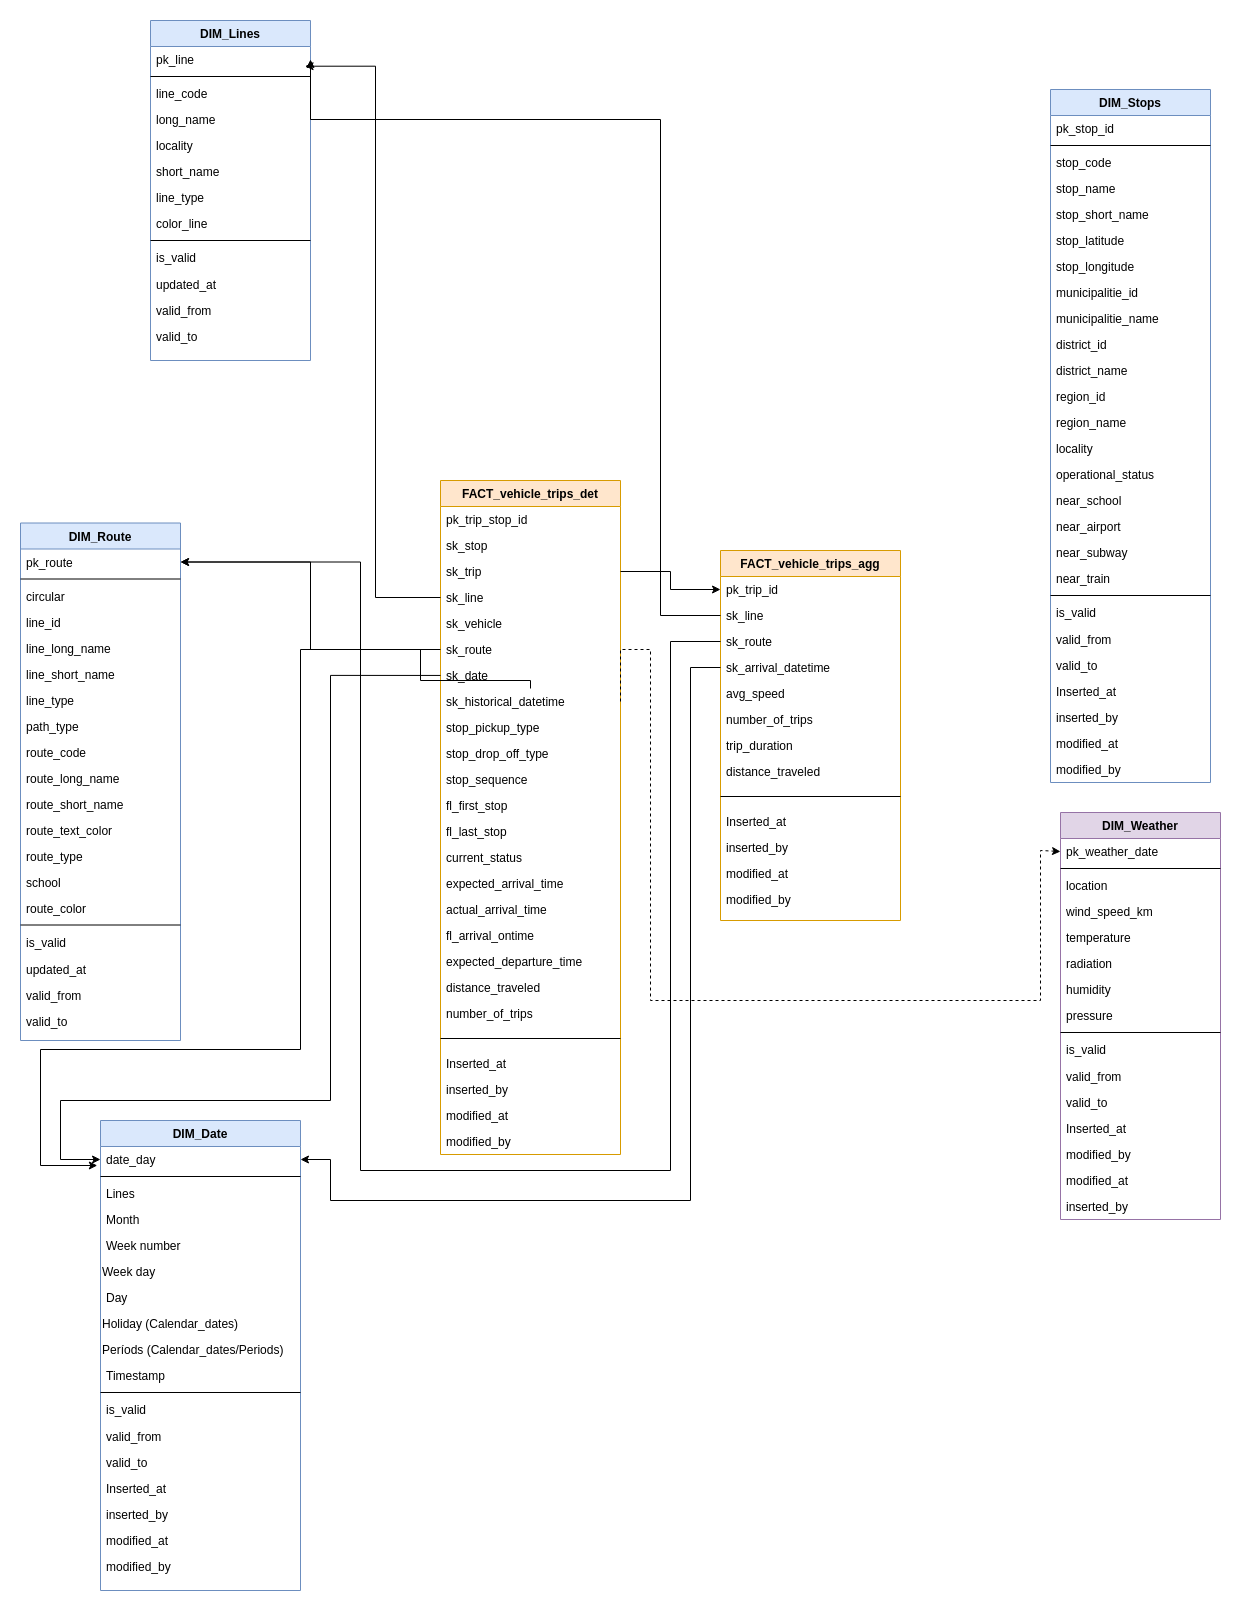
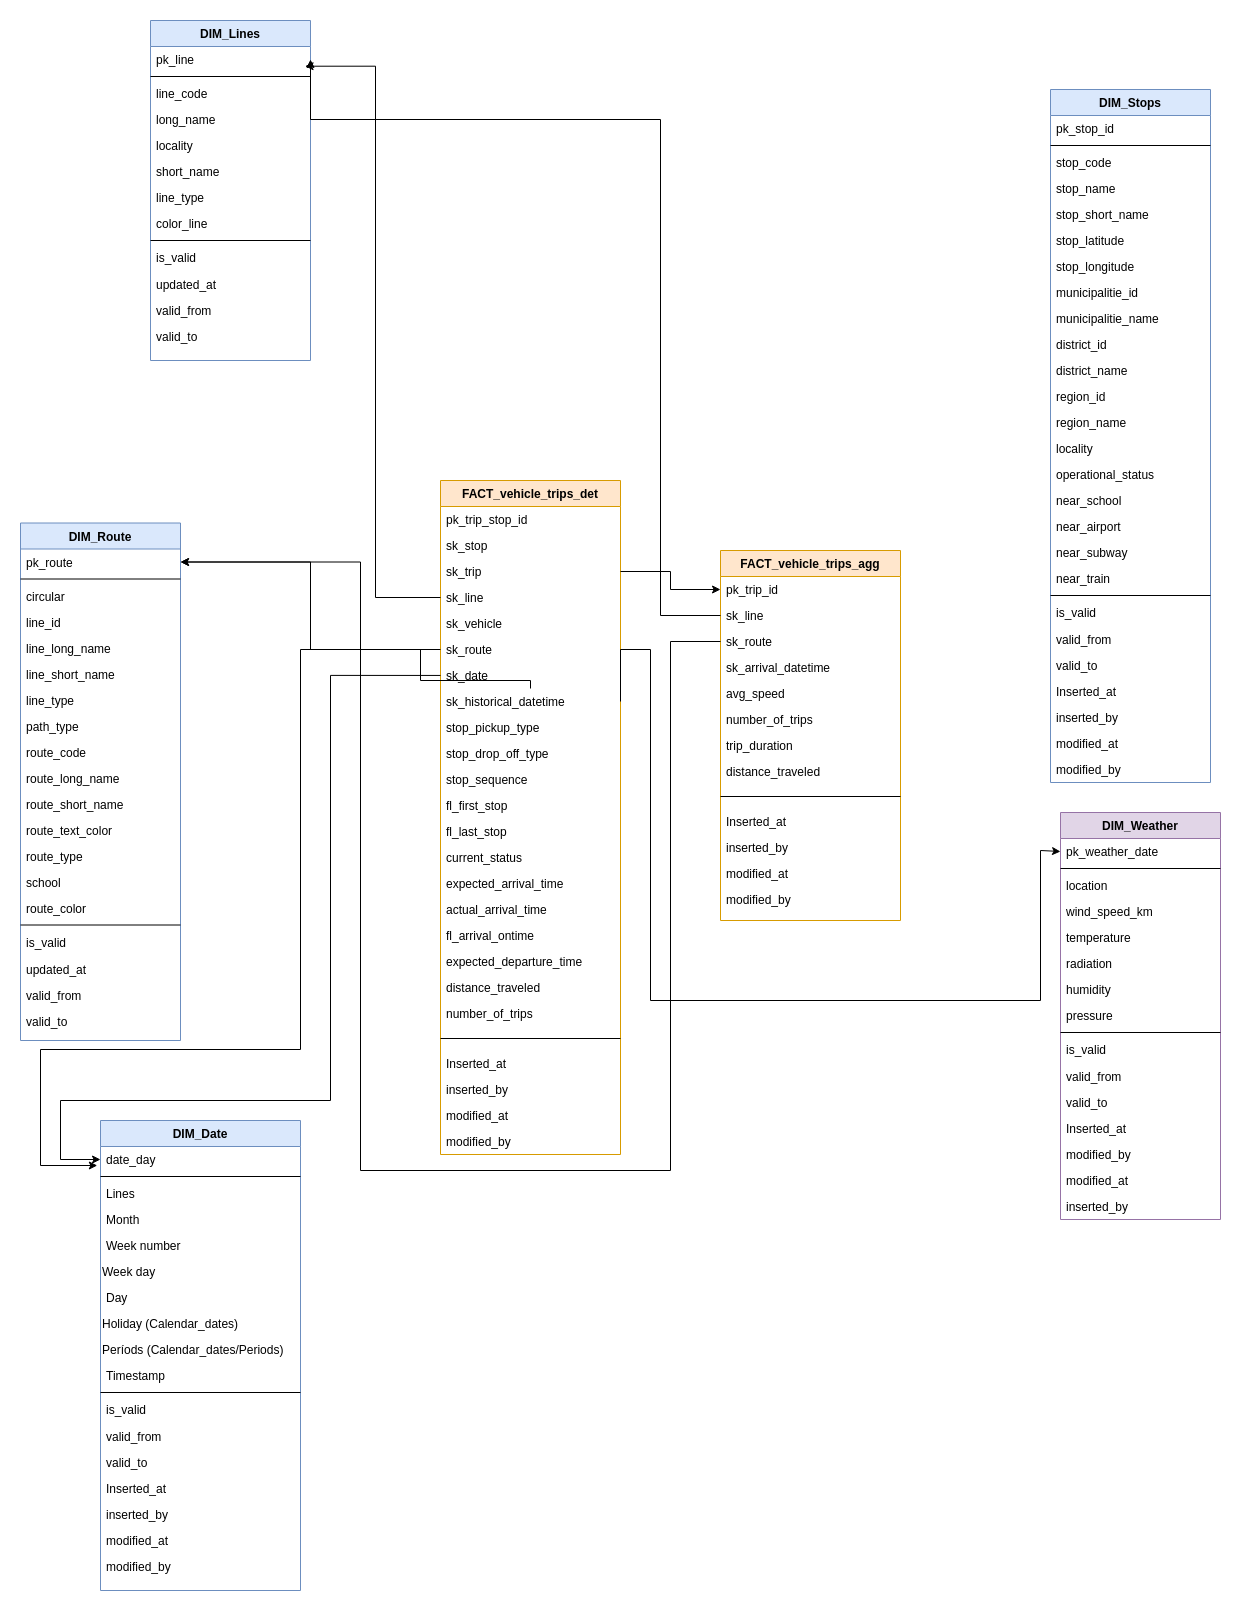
- <mxCell id="132" style="edgeStyle=orthogonalEdgeStyle;rounded=0;orthogonalLoop=1;jettySize=auto;html=1;entryX=0;entryY=0.5;entryDx=0;entryDy=0;exitX=1;exitY=0.5;exitDx=0;exitDy=0;dashed=1;" parent="1" source="71" target="111" edge="1"><mxGeometry relative="1" as="geometry"><Array as="points"><mxPoint x="650" y="649" /><mxPoint x="650" y="1000" /><mxPoint x="1040" y="1000" /><mxPoint x="1040" y="850" /><mxPoint x="1060" y="850" /></Array></mxGeometry></mxCell>
+ <mxCell id="132" style="edgeStyle=orthogonalEdgeStyle;rounded=0;orthogonalLoop=1;jettySize=auto;html=1;entryX=0;entryY=0.5;entryDx=0;entryDy=0;exitX=1;exitY=0.5;exitDx=0;exitDy=0;" parent="1" source="71" target="111" edge="1"><mxGeometry relative="1" as="geometry"><Array as="points"><mxPoint x="650" y="649" /><mxPoint x="650" y="1000" /><mxPoint x="1040" y="1000" /><mxPoint x="1040" y="850" /><mxPoint x="1060" y="850" /></Array></mxGeometry></mxCell>
- <mxCell id="148" style="edgeStyle=orthogonalEdgeStyle;rounded=0;orthogonalLoop=1;jettySize=auto;html=1;entryX=1;entryY=0.5;entryDx=0;entryDy=0;" parent="1" source="137" target="45" edge="1"><mxGeometry relative="1" as="geometry"><Array as="points"><mxPoint x="690" y="667" /><mxPoint x="690" y="1200" /><mxPoint x="330" y="1200" /><mxPoint x="330" y="1159" /></Array></mxGeometry></mxCell>
